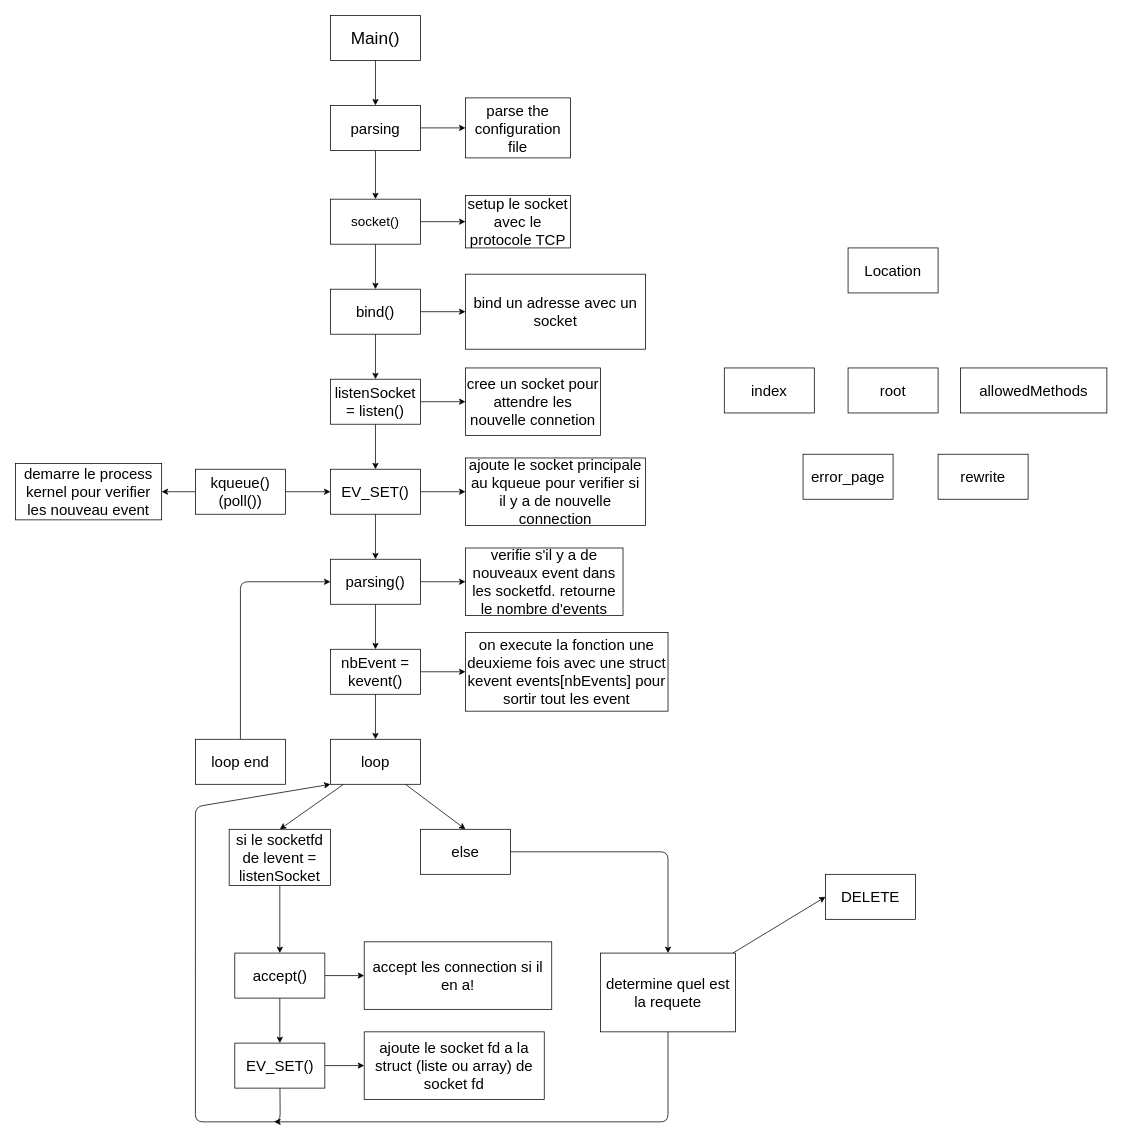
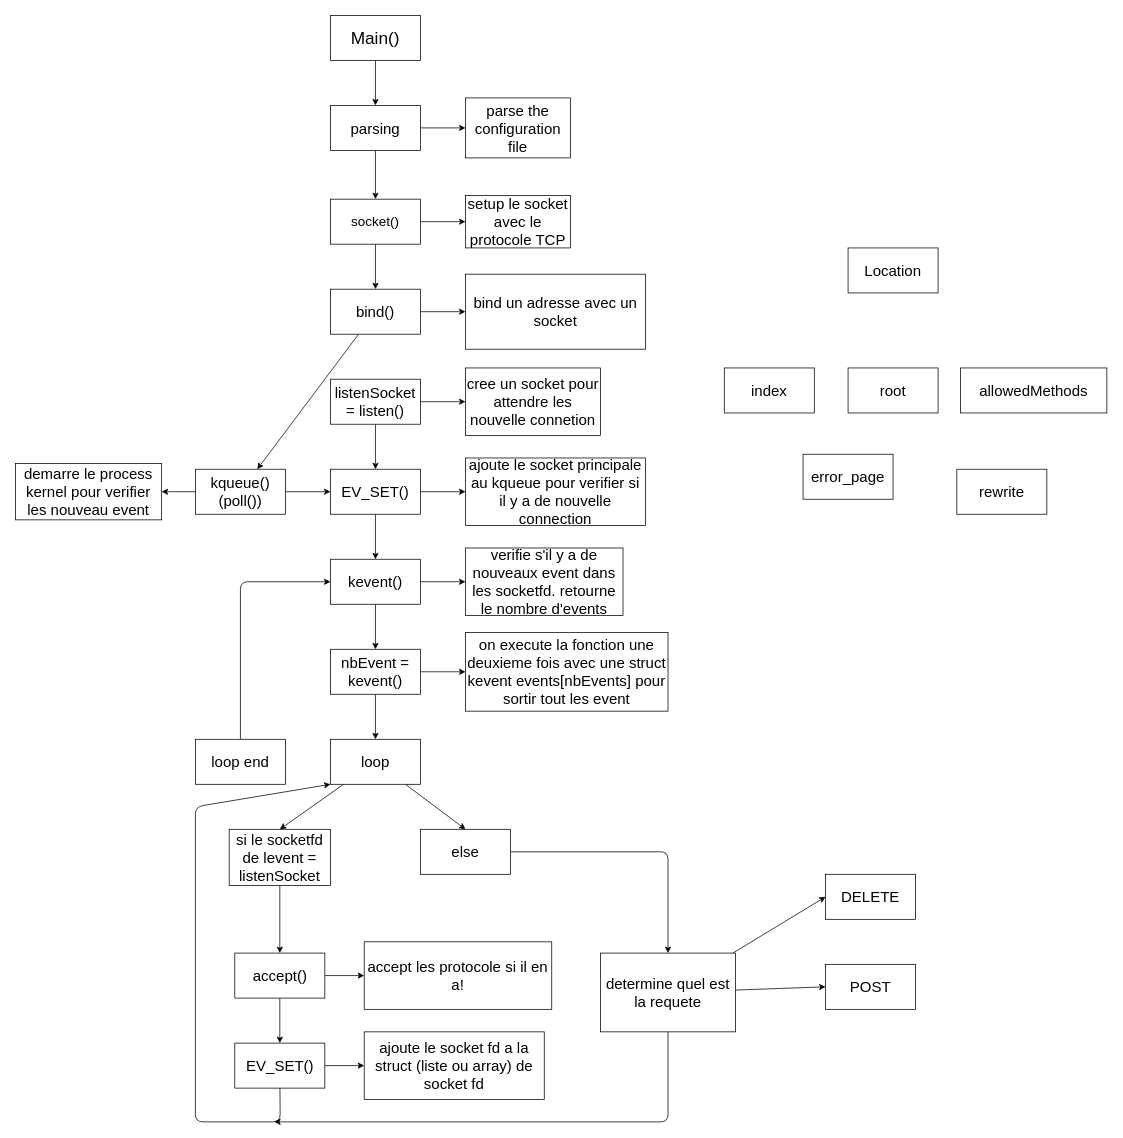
- <mxCell id="8" style="edgeStyle=none;html=1;fontSize=20;" parent="1" source="10" target="13" edge="1"><mxGeometry relative="1" as="geometry" /></mxCell>
+ <mxCell id="8" style="edgeStyle=none;html=1;fontSize=20;" parent="1" source="10" target="27" edge="1"><mxGeometry relative="1" as="geometry" /></mxCell>
- <mxCell id="65" value="rewrite&lt;br&gt;" style="whiteSpace=wrap;html=1;fontSize=20;" vertex="1" parent="1"><mxGeometry x="1250" y="605" width="120" height="60" as="geometry" /></mxCell>
+ <mxCell id="65" value="rewrite&lt;br&gt;" style="whiteSpace=wrap;html=1;fontSize=20;" vertex="1" parent="1"><mxGeometry x="1275" y="625" width="120" height="60" as="geometry" /></mxCell>
- <mxCell id="45" value="parsing()" style="whiteSpace=wrap;html=1;fontSize=20;" parent="1" vertex="1"><mxGeometry x="440" y="745" width="120" height="60" as="geometry" /></mxCell>
+ <mxCell id="45" value="kevent()" style="whiteSpace=wrap;html=1;fontSize=20;" parent="1" vertex="1"><mxGeometry x="440" y="745" width="120" height="60" as="geometry" /></mxCell>
- <mxCell id="24" value="accept les connection si il en a!" style="whiteSpace=wrap;html=1;fontSize=20;" parent="1" vertex="1"><mxGeometry x="485" y="1255" width="250" height="90" as="geometry" /></mxCell>
+ <mxCell id="24" value="accept les protocole si il en a!" style="whiteSpace=wrap;html=1;fontSize=20;" parent="1" vertex="1"><mxGeometry x="485" y="1255" width="250" height="90" as="geometry" /></mxCell>
+ <mxCell id="29" value="POST" style="whiteSpace=wrap;html=1;fontSize=20;" parent="1" vertex="1"><mxGeometry x="1100" y="1285" width="120" height="60" as="geometry" /></mxCell>
+ <mxCell id="32" style="edgeStyle=none;html=1;entryX=0;entryY=0.5;entryDx=0;entryDy=0;fontSize=20;" parent="1" source="34" target="29" edge="1"><mxGeometry relative="1" as="geometry" /></mxCell>
